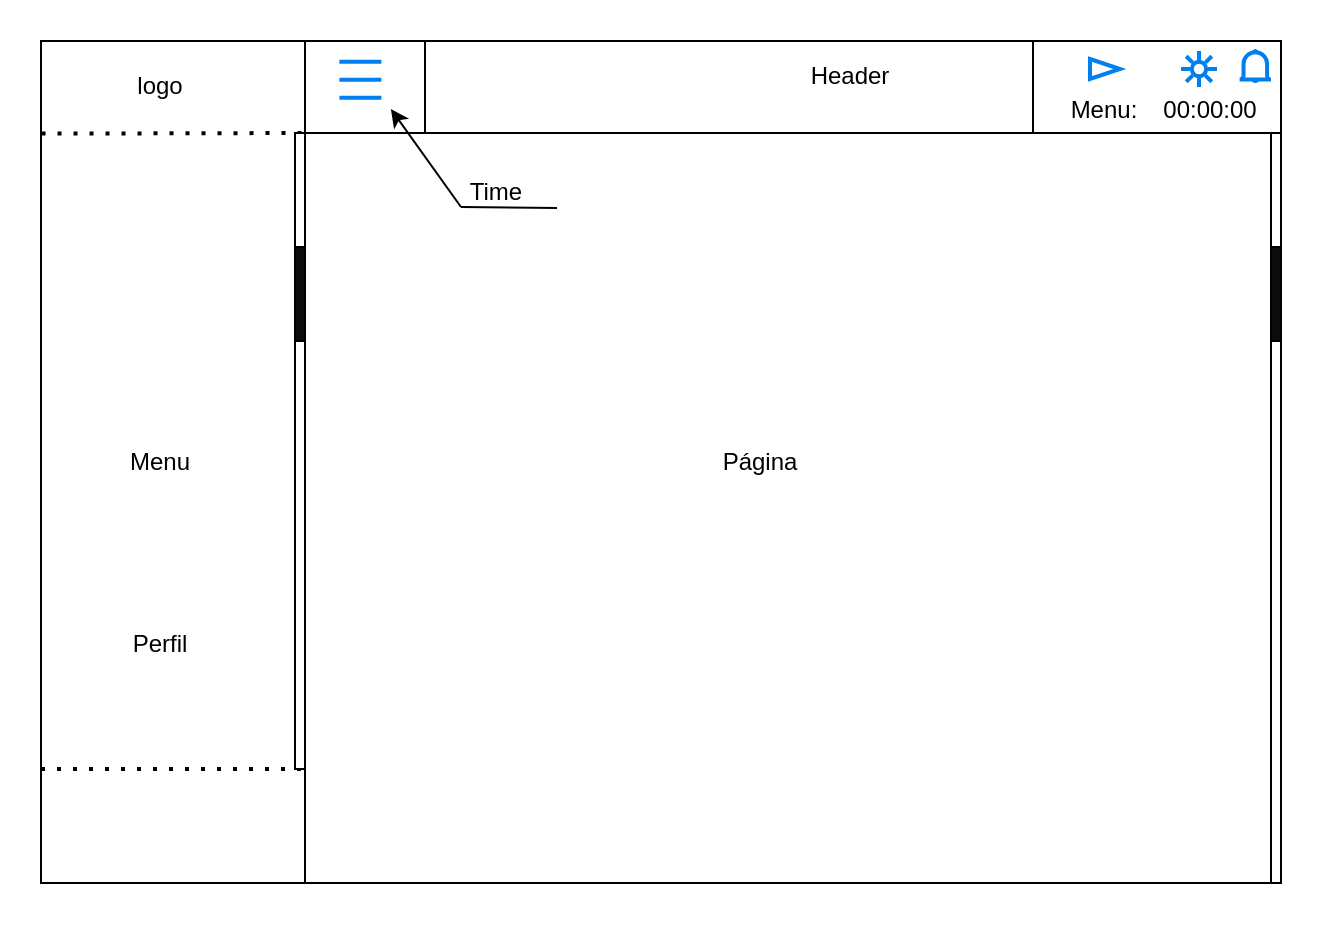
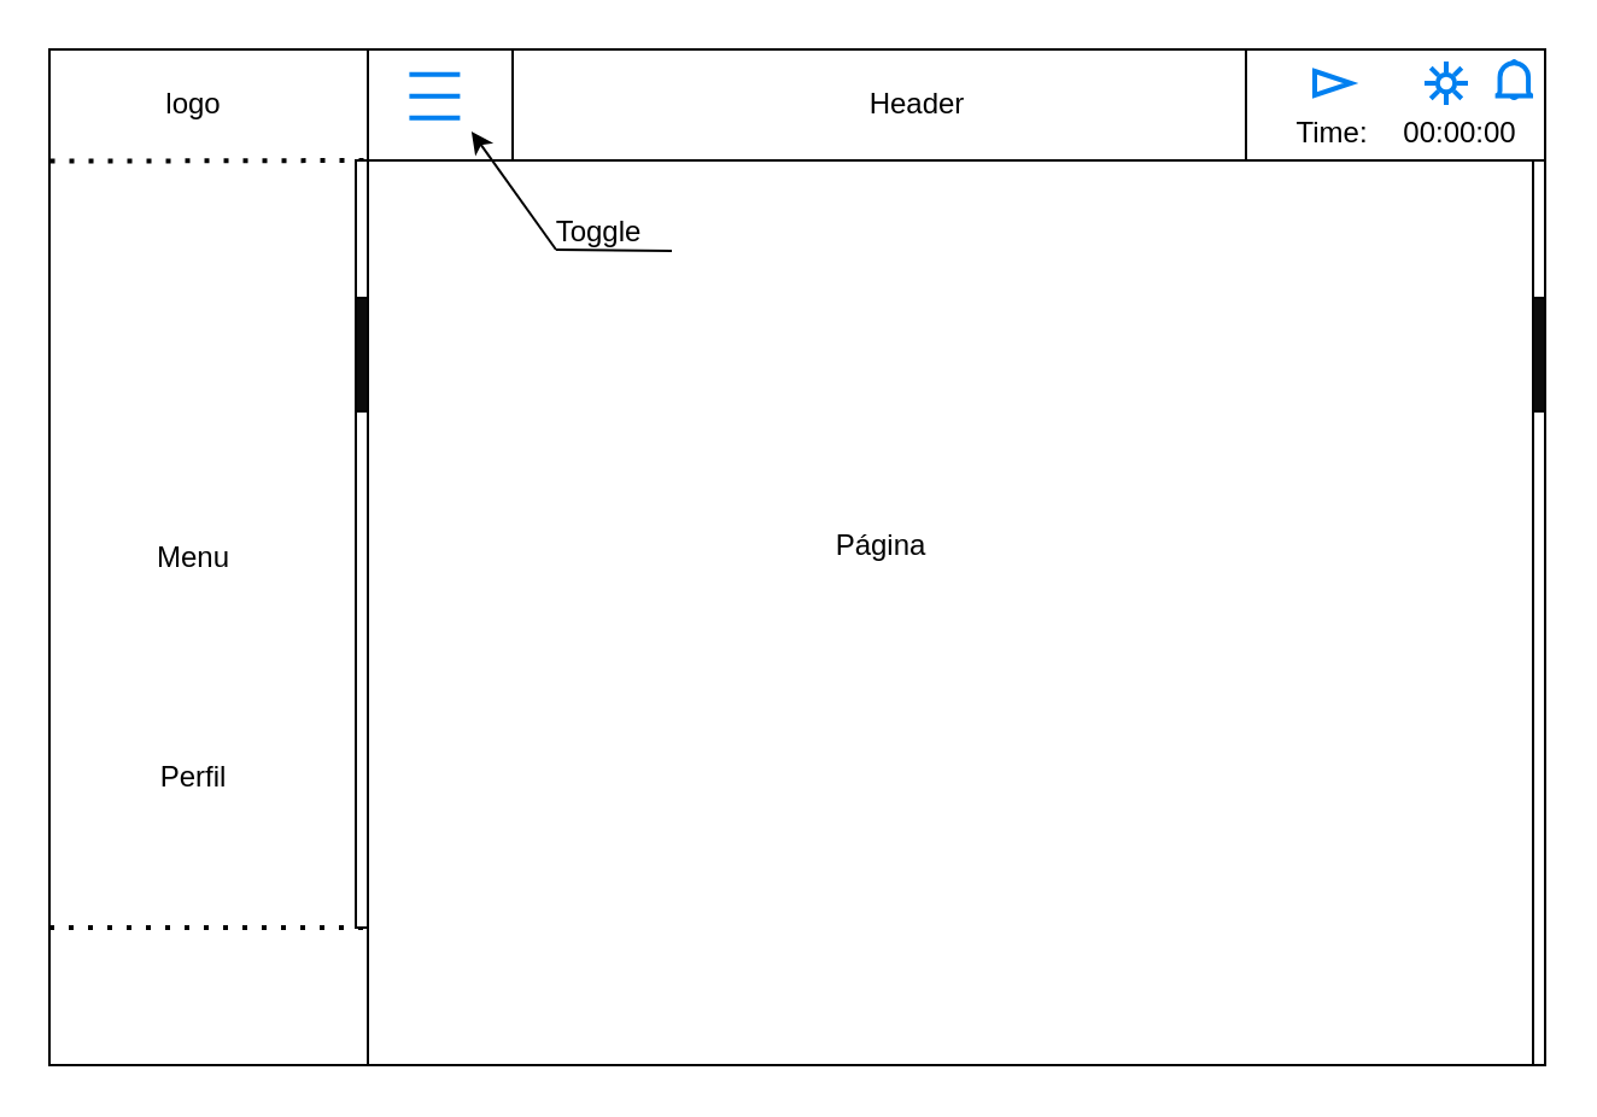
- <mxCell id="18" value="Header" style="text;strokeColor=none;align=center;fillColor=none;html=1;verticalAlign=middle;whiteSpace=wrap;rounded=0;" vertex="1" parent="1"><mxGeometry x="395" y="23" width="60" height="30" as="geometry" /></mxCell>
+ <mxCell id="18" value="Header" style="text;strokeColor=none;align=center;fillColor=none;html=1;verticalAlign=middle;whiteSpace=wrap;rounded=0;" vertex="1" parent="1"><mxGeometry x="350" y="28" width="60" height="30" as="geometry" /></mxCell>
- <mxCell id="24" value="Menu:" style="text;strokeColor=none;align=center;fillColor=none;html=1;verticalAlign=middle;whiteSpace=wrap;rounded=0;" vertex="1" parent="1"><mxGeometry x="522" y="40.1" width="60" height="30" as="geometry" /></mxCell>
+ <mxCell id="24" value="Time:" style="text;strokeColor=none;align=center;fillColor=none;html=1;verticalAlign=middle;whiteSpace=wrap;rounded=0;" vertex="1" parent="1"><mxGeometry x="522" y="40.1" width="60" height="30" as="geometry" /></mxCell>
- <mxCell id="16" value="Time" style="text;strokeColor=none;align=center;fillColor=none;html=1;verticalAlign=middle;whiteSpace=wrap;rounded=0;" vertex="1" parent="1"><mxGeometry x="218" y="81" width="60" height="30" as="geometry" /></mxCell>
+ <mxCell id="16" value="Toggle" style="text;strokeColor=none;align=center;fillColor=none;html=1;verticalAlign=middle;whiteSpace=wrap;rounded=0;" vertex="1" parent="1"><mxGeometry x="218" y="81" width="60" height="30" as="geometry" /></mxCell>
- <mxCell id="5" value="Página" style="text;strokeColor=none;align=center;fillColor=none;html=1;verticalAlign=middle;whiteSpace=wrap;rounded=0;" vertex="1" parent="1"><mxGeometry x="350" y="215.5" width="60" height="30" as="geometry" /></mxCell>
+ <mxCell id="5" value="Página" style="text;strokeColor=none;align=center;fillColor=none;html=1;verticalAlign=middle;whiteSpace=wrap;rounded=0;" vertex="1" parent="1"><mxGeometry x="335" y="210.5" width="60" height="30" as="geometry" /></mxCell>
